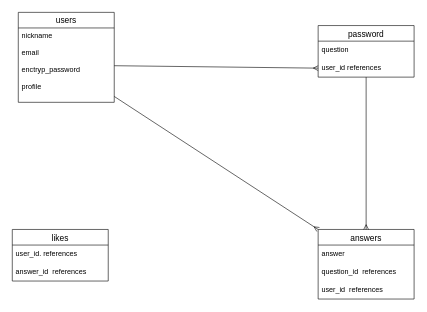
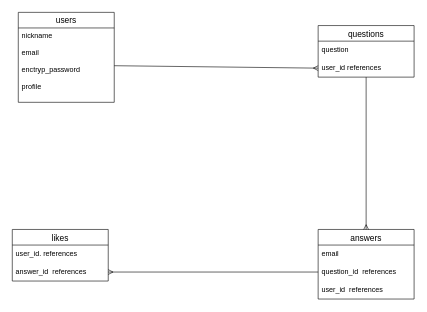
- <mxCell id="7" value="password" style="swimlane;fontStyle=0;childLayout=stackLayout;horizontal=1;startSize=26;horizontalStack=0;resizeParent=1;resizeParentMax=0;resizeLast=0;collapsible=1;marginBottom=0;align=center;fontSize=14;" vertex="1" parent="1"><mxGeometry x="530" y="42" width="160" height="86" as="geometry" /></mxCell>
+ <mxCell id="7" value="questions" style="swimlane;fontStyle=0;childLayout=stackLayout;horizontal=1;startSize=26;horizontalStack=0;resizeParent=1;resizeParentMax=0;resizeLast=0;collapsible=1;marginBottom=0;align=center;fontSize=14;" vertex="1" parent="1"><mxGeometry x="530" y="42" width="160" height="86" as="geometry" /></mxCell>
- <mxCell id="14" style="edgeStyle=none;html=1;entryX=0;entryY=0;entryDx=0;entryDy=0;endArrow=ERmany;endFill=0;" edge="1" parent="1" source="15" target="3"><mxGeometry relative="1" as="geometry" /></mxCell>
- <mxCell id="4" value="answer" style="text;strokeColor=none;fillColor=none;spacingLeft=4;spacingRight=4;overflow=hidden;rotatable=0;points=[[0,0.5],[1,0.5]];portConstraint=eastwest;fontSize=12;" vertex="1" parent="3"><mxGeometry y="26" width="160" height="30" as="geometry" /></mxCell>
+ <mxCell id="4" value="email" style="text;strokeColor=none;fillColor=none;spacingLeft=4;spacingRight=4;overflow=hidden;rotatable=0;points=[[0,0.5],[1,0.5]];portConstraint=eastwest;fontSize=12;" vertex="1" parent="3"><mxGeometry y="26" width="160" height="30" as="geometry" /></mxCell>
+ <mxCell id="17" style="edgeStyle=none;html=1;entryX=1;entryY=0.5;entryDx=0;entryDy=0;endArrow=ERmany;endFill=0;" edge="1" parent="1" source="5" target="12"><mxGeometry relative="1" as="geometry" /></mxCell>
